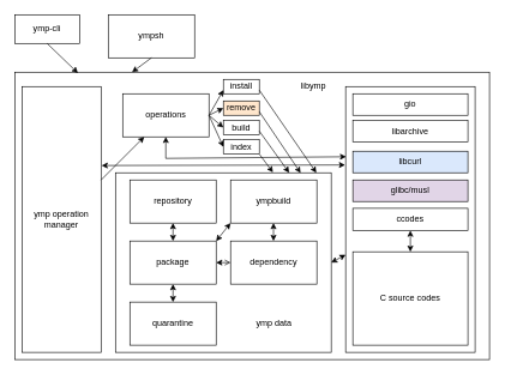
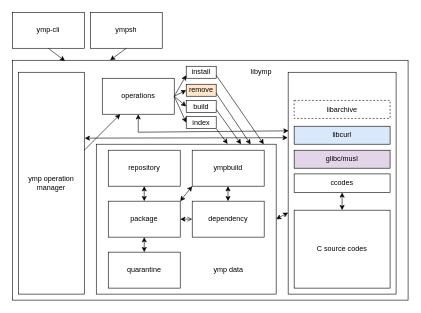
- <mxCell id="2" value="&lt;div&gt;ymp-cli&lt;/div&gt;" style="rounded=0;whiteSpace=wrap;html=1;" parent="1" vertex="1"><mxGeometry x="20" y="20" width="90" height="40" as="geometry" /></mxCell>
+ <mxCell id="2" value="&lt;div&gt;ymp-cli&lt;/div&gt;" style="rounded=0;whiteSpace=wrap;html=1;" parent="1" vertex="1"><mxGeometry x="20" y="20" width="120" height="60" as="geometry" /></mxCell>
- <mxCell id="40" value="gio" style="rounded=0;whiteSpace=wrap;html=1;" parent="1" vertex="1"><mxGeometry x="490" y="130" width="160" height="30" as="geometry" /></mxCell>
- <mxCell id="41" value="libarchive" style="rounded=0;whiteSpace=wrap;html=1;" parent="1" vertex="1"><mxGeometry x="490" y="167" width="160" height="30" as="geometry" /></mxCell>
+ <mxCell id="41" value="libarchive" style="rounded=0;whiteSpace=wrap;html=1;dashed=1;" parent="1" vertex="1"><mxGeometry x="490" y="167" width="160" height="30" as="geometry" /></mxCell>
